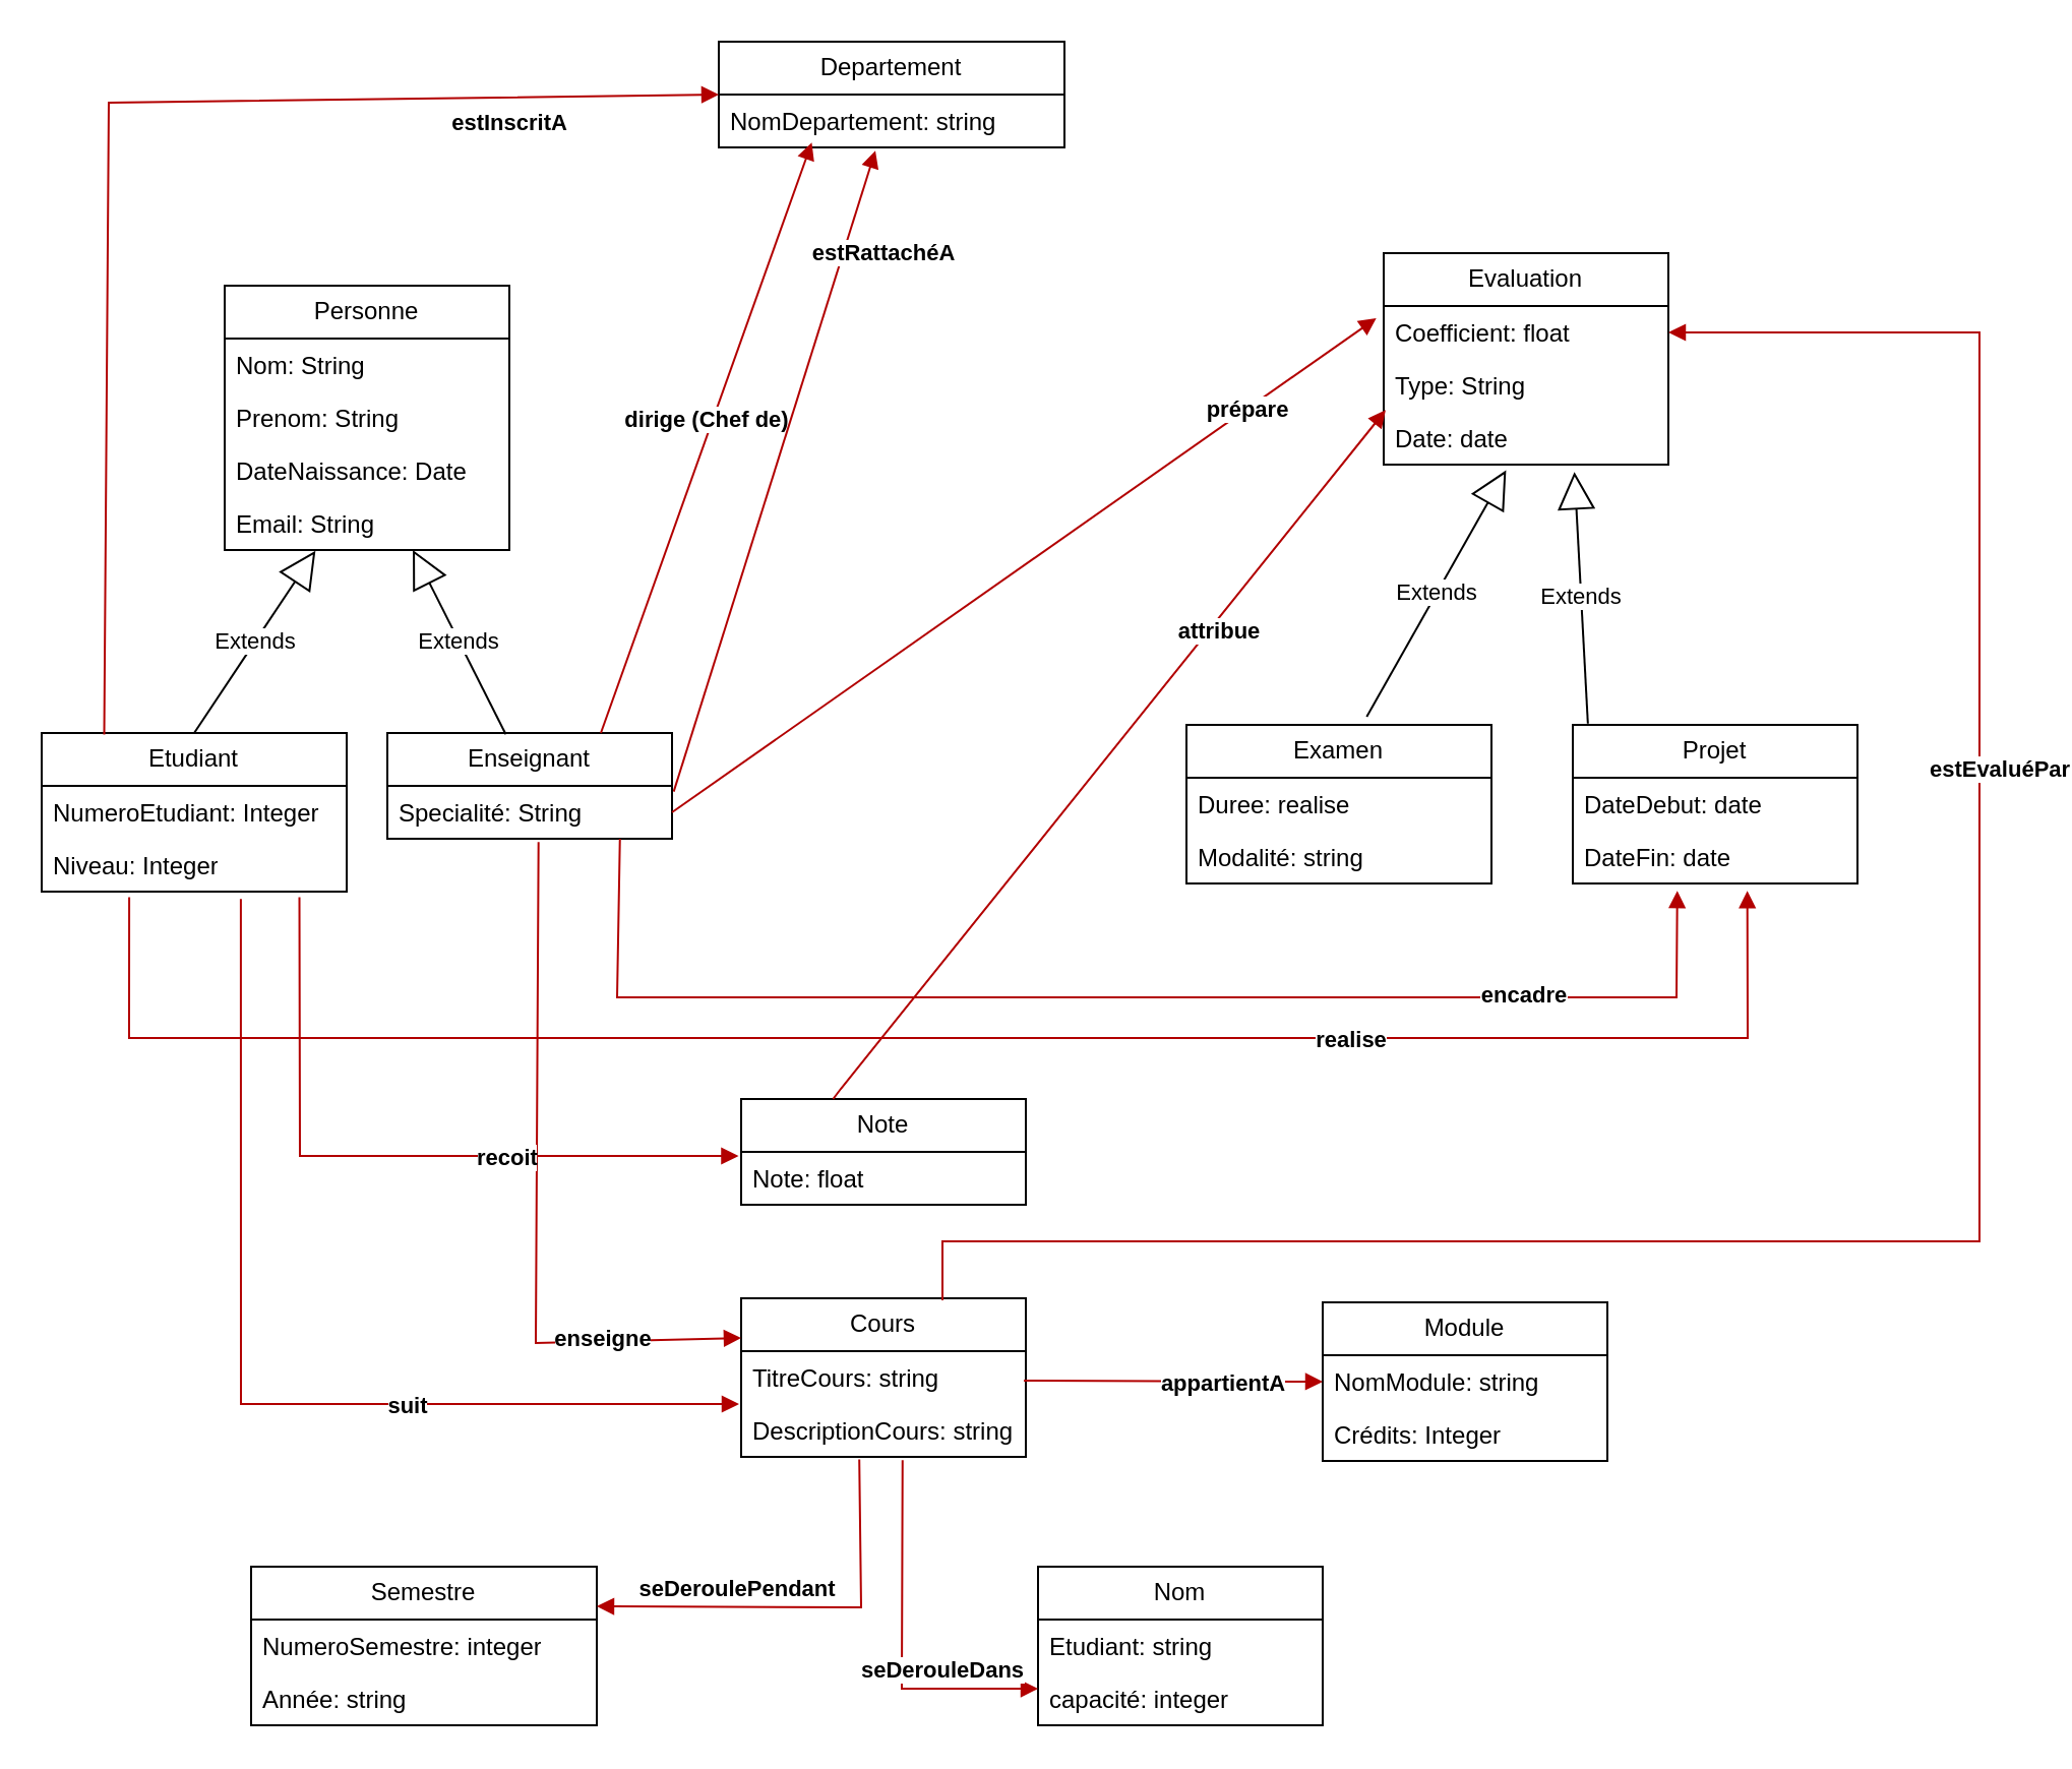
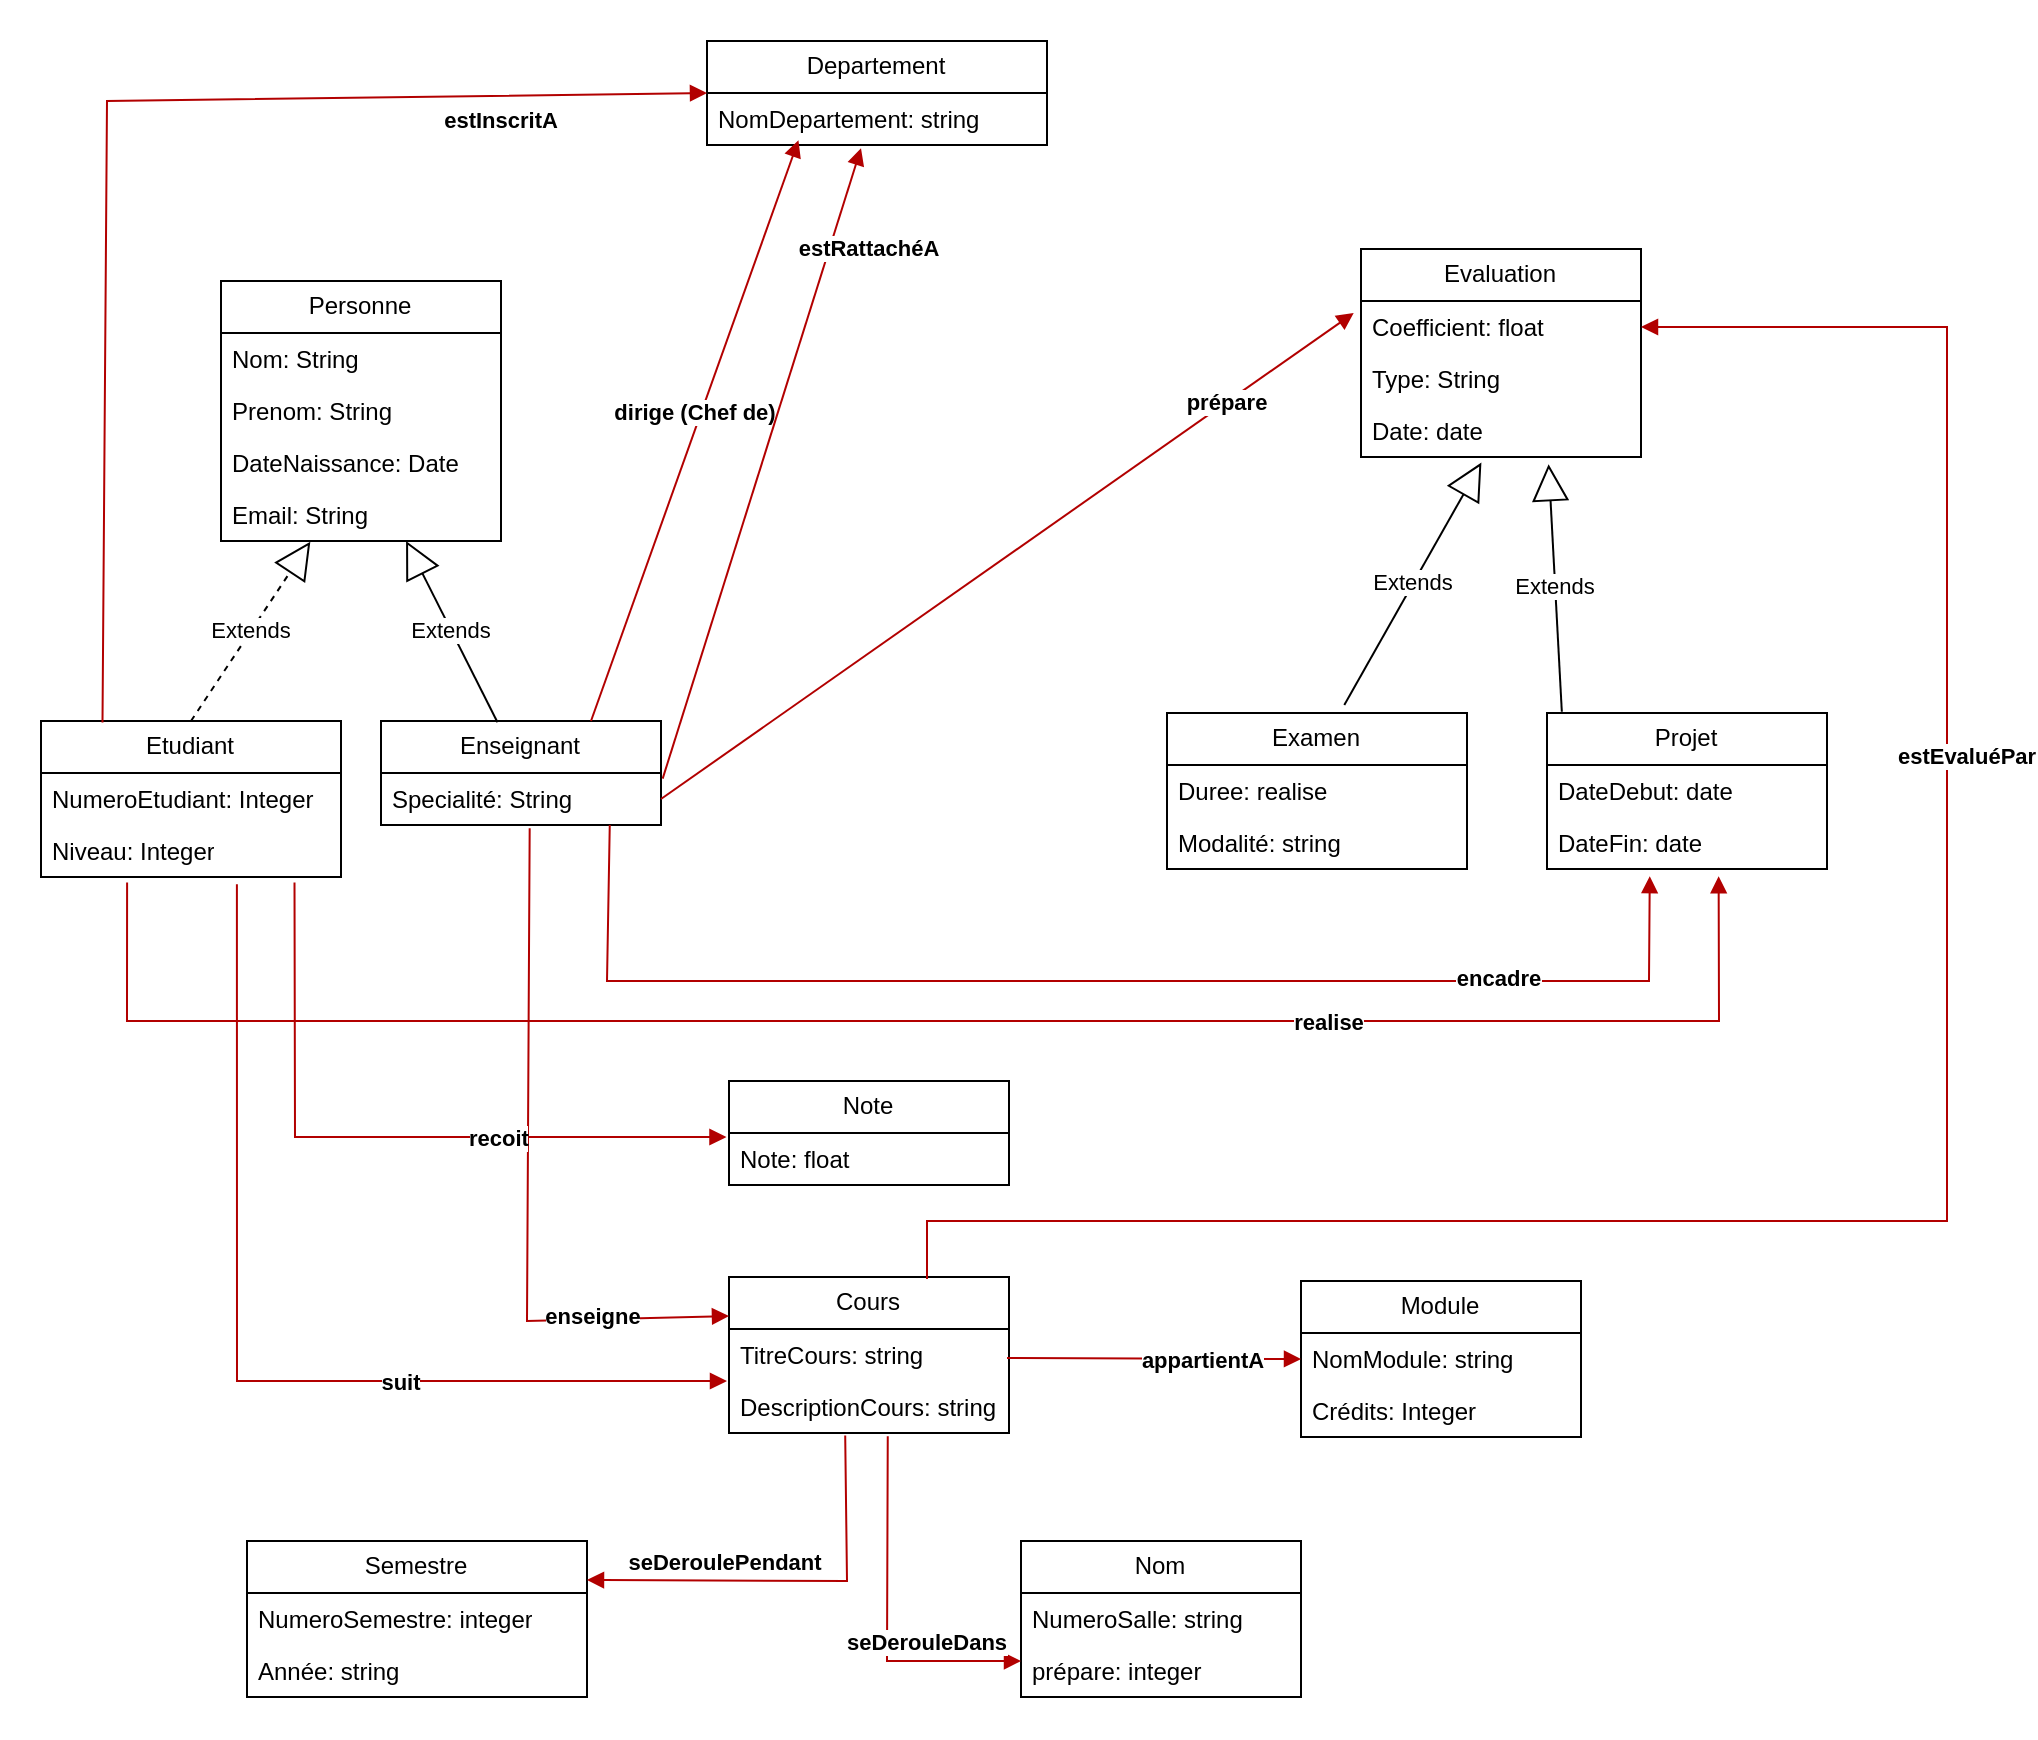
- <mxCell id="7" value="Extends" style="endArrow=block;endSize=16;endFill=0;html=1;rounded=0;entryX=0.319;entryY=1.015;entryDx=0;entryDy=0;entryPerimeter=0;exitX=0.5;exitY=0;exitDx=0;exitDy=0;" edge="1" parent="1" source="8" target="6"><mxGeometry width="160" relative="1" as="geometry"><mxPoint x="176" y="380" as="sourcePoint" /><mxPoint x="580" y="390" as="targetPoint" /><Array as="points" /></mxGeometry></mxCell>
+ <mxCell id="7" value="Extends" style="endArrow=block;endSize=16;endFill=0;html=1;rounded=0;entryX=0.319;entryY=1.015;entryDx=0;entryDy=0;entryPerimeter=0;exitX=0.5;exitY=0;exitDx=0;exitDy=0;dashed=1;" edge="1" parent="1" source="8" target="6"><mxGeometry width="160" relative="1" as="geometry"><mxPoint x="176" y="380" as="sourcePoint" /><mxPoint x="580" y="390" as="targetPoint" /><Array as="points" /></mxGeometry></mxCell>
- <mxCell id="55" value="&lt;b&gt;attribue&lt;/b&gt;" style="html=1;verticalAlign=bottom;endArrow=block;curved=0;rounded=0;fillColor=#e51400;strokeColor=#B20000;entryX=0.007;entryY=-0.032;entryDx=0;entryDy=0;entryPerimeter=0;exitX=0.323;exitY=0;exitDx=0;exitDy=0;exitPerimeter=0;" edge="1" parent="1" source="39" target="18"><mxGeometry x="0.338" y="-10" width="80" relative="1" as="geometry"><mxPoint x="416" y="535" as="sourcePoint" /><mxPoint x="660" y="210" as="targetPoint" /><mxPoint as="offset" /><Array as="points"><mxPoint x="413" y="535" /></Array></mxGeometry></mxCell>
- <mxCell id="37" value="Etudiant: string" style="text;strokeColor=none;fillColor=none;align=left;verticalAlign=top;spacingLeft=4;spacingRight=4;overflow=hidden;rotatable=0;points=[[0,0.5],[1,0.5]];portConstraint=eastwest;whiteSpace=wrap;html=1;" vertex="1" parent="36"><mxGeometry y="26" width="140" height="26" as="geometry" /></mxCell>
+ <mxCell id="37" value="NumeroSalle: string" style="text;strokeColor=none;fillColor=none;align=left;verticalAlign=top;spacingLeft=4;spacingRight=4;overflow=hidden;rotatable=0;points=[[0,0.5],[1,0.5]];portConstraint=eastwest;whiteSpace=wrap;html=1;" vertex="1" parent="36"><mxGeometry y="26" width="140" height="26" as="geometry" /></mxCell>
- <mxCell id="38" value="capacité: integer" style="text;strokeColor=none;fillColor=none;align=left;verticalAlign=top;spacingLeft=4;spacingRight=4;overflow=hidden;rotatable=0;points=[[0,0.5],[1,0.5]];portConstraint=eastwest;whiteSpace=wrap;html=1;" vertex="1" parent="36"><mxGeometry y="52" width="140" height="26" as="geometry" /></mxCell>
+ <mxCell id="38" value="prépare: integer" style="text;strokeColor=none;fillColor=none;align=left;verticalAlign=top;spacingLeft=4;spacingRight=4;overflow=hidden;rotatable=0;points=[[0,0.5],[1,0.5]];portConstraint=eastwest;whiteSpace=wrap;html=1;" vertex="1" parent="36"><mxGeometry y="52" width="140" height="26" as="geometry" /></mxCell>
